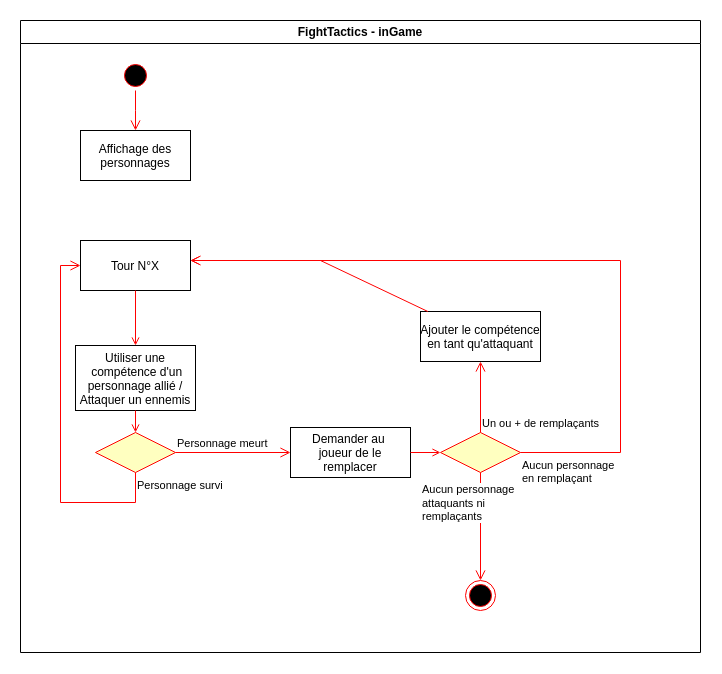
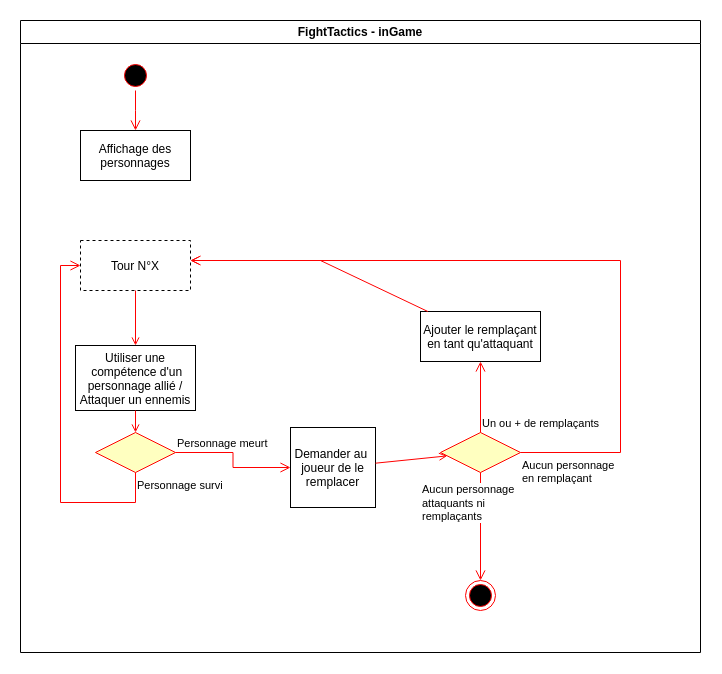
- <mxCell id="6" value="Tour N°X" style="" parent="2" vertex="1"><mxGeometry x="60" y="220" width="110" height="50" as="geometry" /></mxCell>
+ <mxCell id="6" value="Tour N°X" style="dashed=1;" parent="2" vertex="1"><mxGeometry x="60" y="220" width="110" height="50" as="geometry" /></mxCell>
- <mxCell id="18" value="Ajouter le compétence&#10;en tant qu'attaquant" style="" vertex="1" parent="2"><mxGeometry x="400" y="291" width="120" height="50" as="geometry" /></mxCell>
+ <mxCell id="18" value="Ajouter le remplaçant&#10;en tant qu'attaquant" style="" vertex="1" parent="2"><mxGeometry x="400" y="291" width="120" height="50" as="geometry" /></mxCell>
- <mxCell id="13" value="Demander au &#10;joueur de le&#10;remplacer" style="" vertex="1" parent="2"><mxGeometry x="270" y="407" width="120" height="50" as="geometry" /></mxCell>
+ <mxCell id="13" value="Demander au &#10;joueur de le&#10;remplacer" style="" vertex="1" parent="2"><mxGeometry x="270" y="407" width="85" height="80" as="geometry" /></mxCell>
